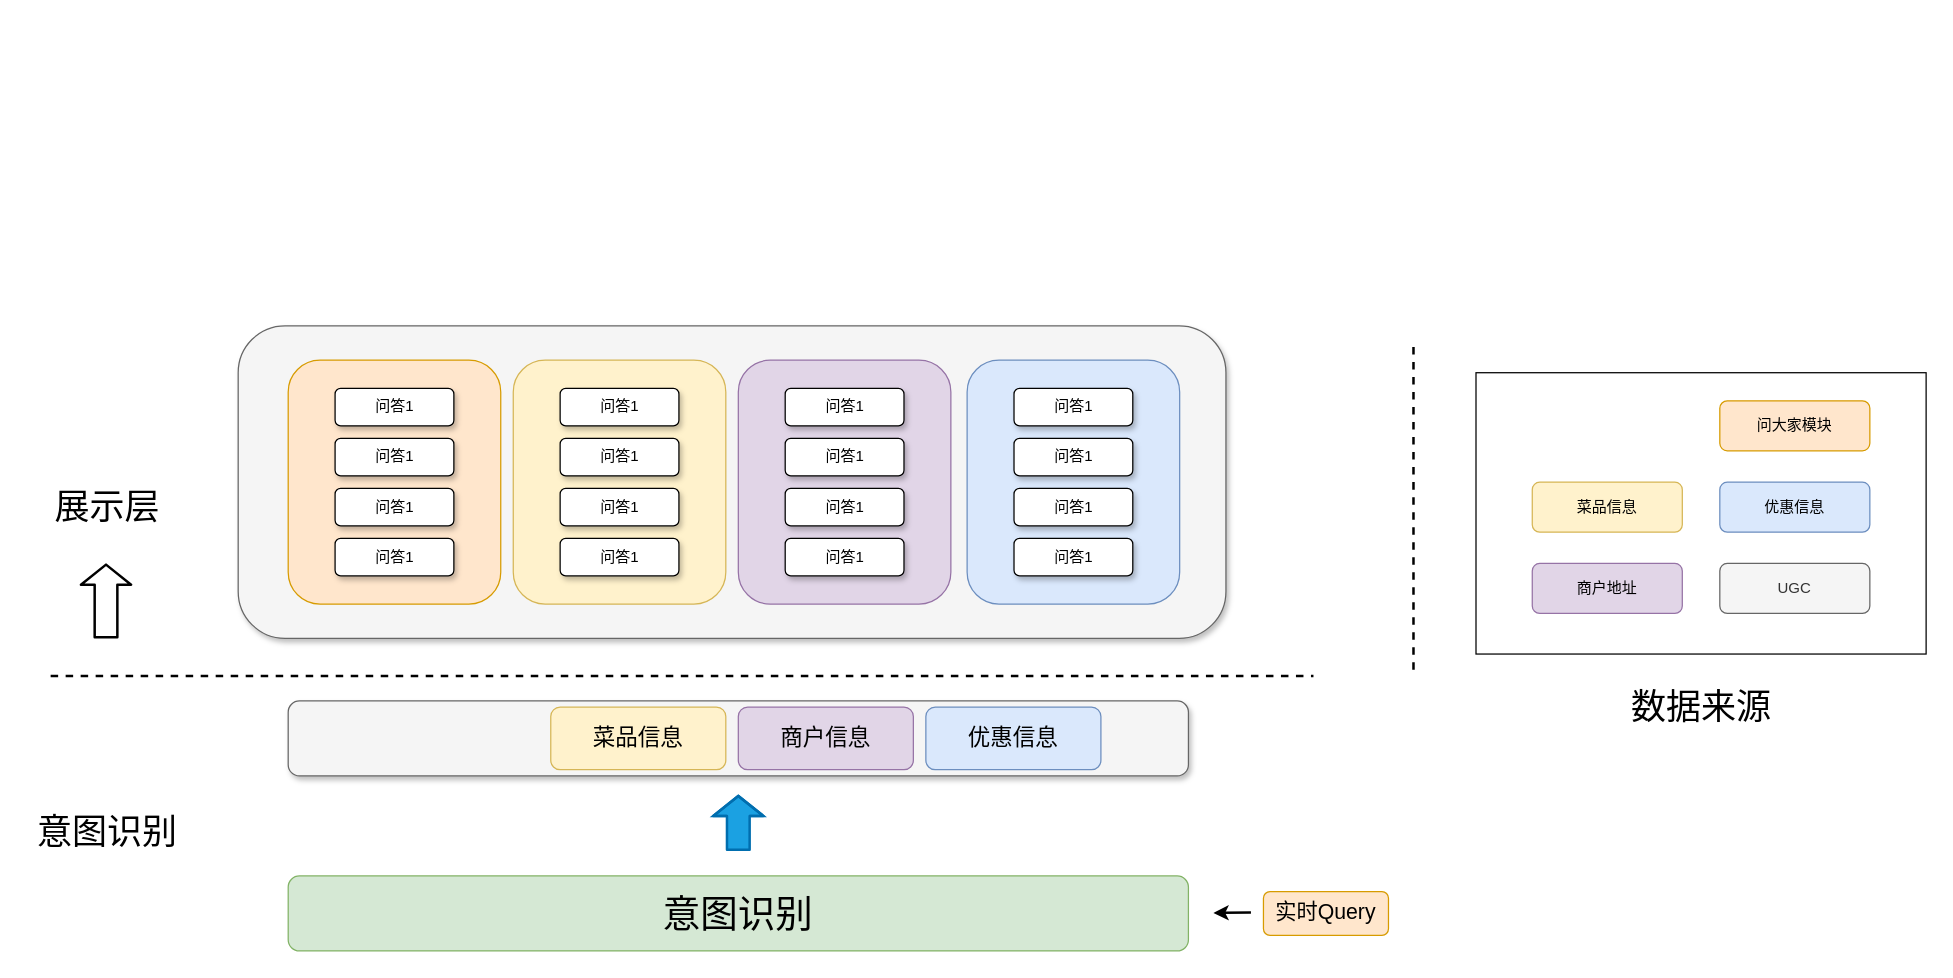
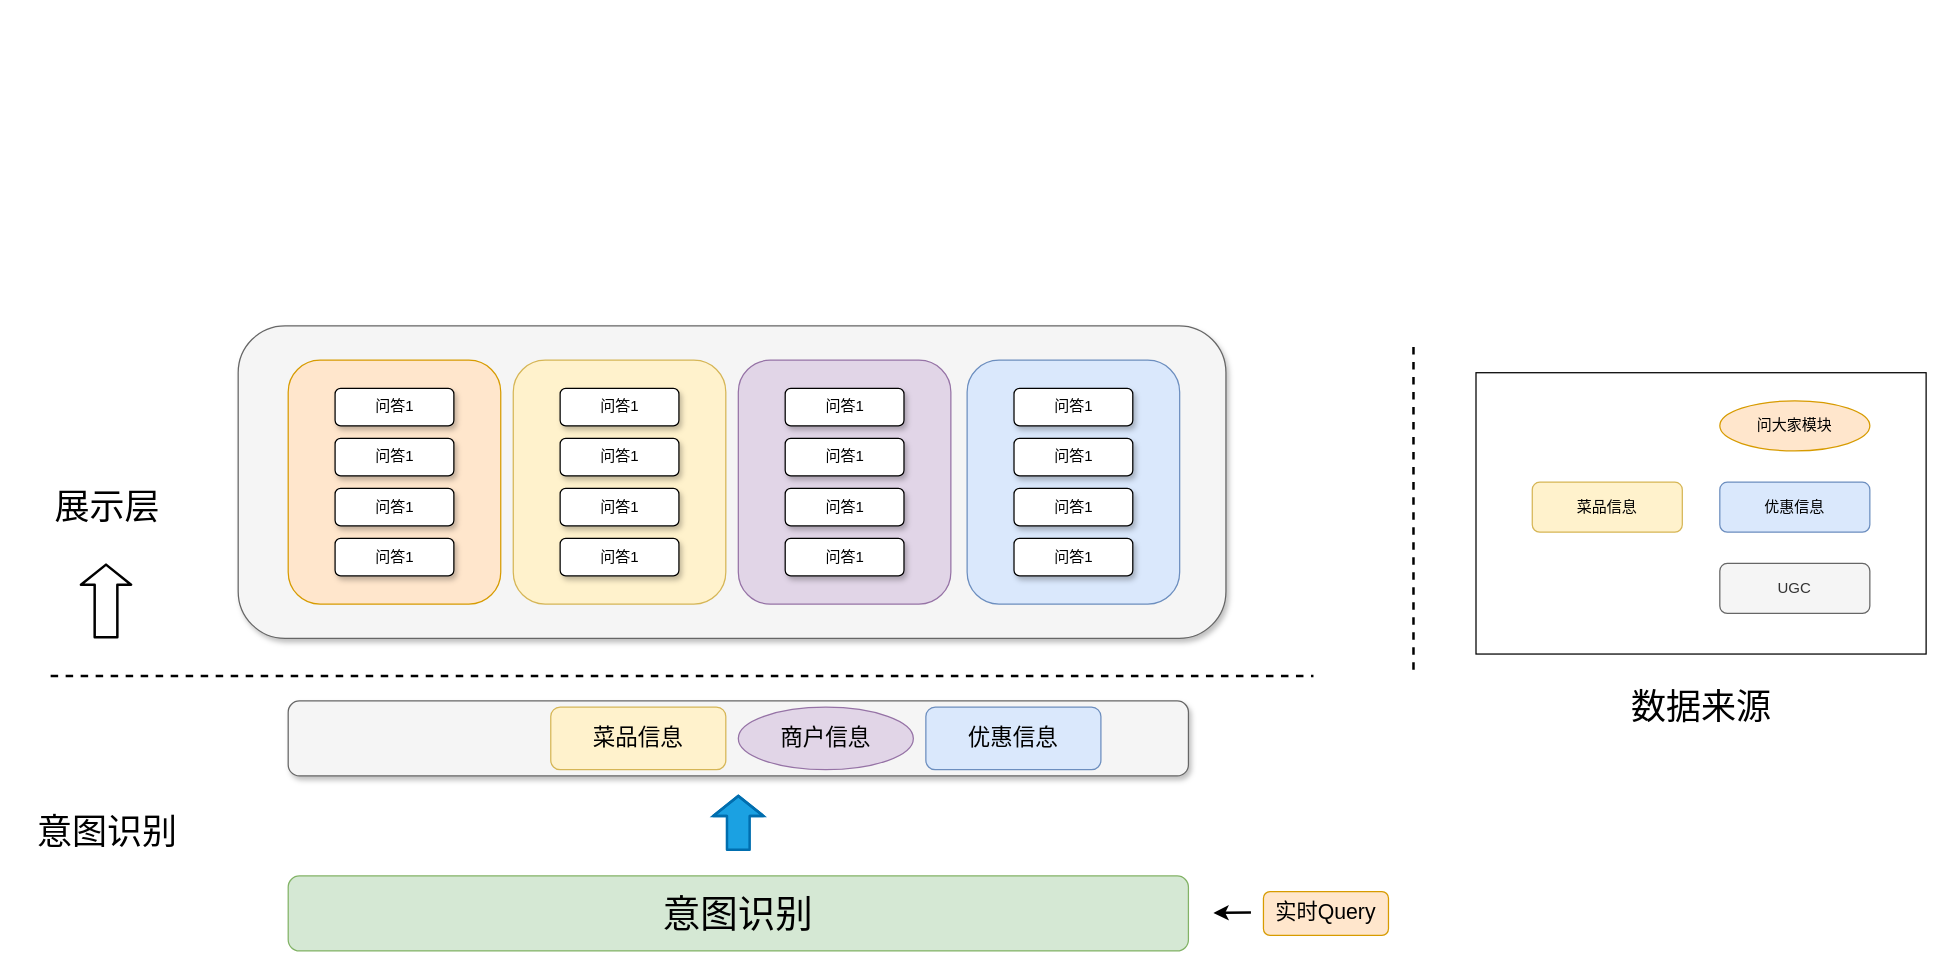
- <mxCell id="26" value="问大家模块" style="rounded=1;whiteSpace=wrap;html=1;fillColor=#ffe6cc;strokeColor=#d79b00;" vertex="1" parent="1"><mxGeometry x="1375" y="320" width="120" height="40" as="geometry" /></mxCell>
+ <mxCell id="26" value="问大家模块" style="ellipse;whiteSpace=wrap;html=1;fillColor=#ffe6cc;strokeColor=#d79b00;" vertex="1" parent="1"><mxGeometry x="1375" y="320" width="120" height="40" as="geometry" /></mxCell>
- <mxCell id="5" value="商户地址" style="rounded=1;whiteSpace=wrap;html=1;fillColor=#e1d5e7;strokeColor=#9673a6;" vertex="1" parent="1"><mxGeometry x="1225" y="450" width="120" height="40" as="geometry" /></mxCell>
- <mxCell id="15" value="&lt;font style=&quot;font-size: 18px&quot;&gt;商户信息&lt;/font&gt;" style="rounded=1;whiteSpace=wrap;html=1;fillColor=#e1d5e7;strokeColor=#9673a6;" vertex="1" parent="1"><mxGeometry x="590" y="565" width="140" height="50" as="geometry" /></mxCell>
+ <mxCell id="15" value="&lt;font style=&quot;font-size: 18px&quot;&gt;商户信息&lt;/font&gt;" style="ellipse;whiteSpace=wrap;html=1;fillColor=#e1d5e7;strokeColor=#9673a6;" vertex="1" parent="1"><mxGeometry x="590" y="565" width="140" height="50" as="geometry" /></mxCell>
